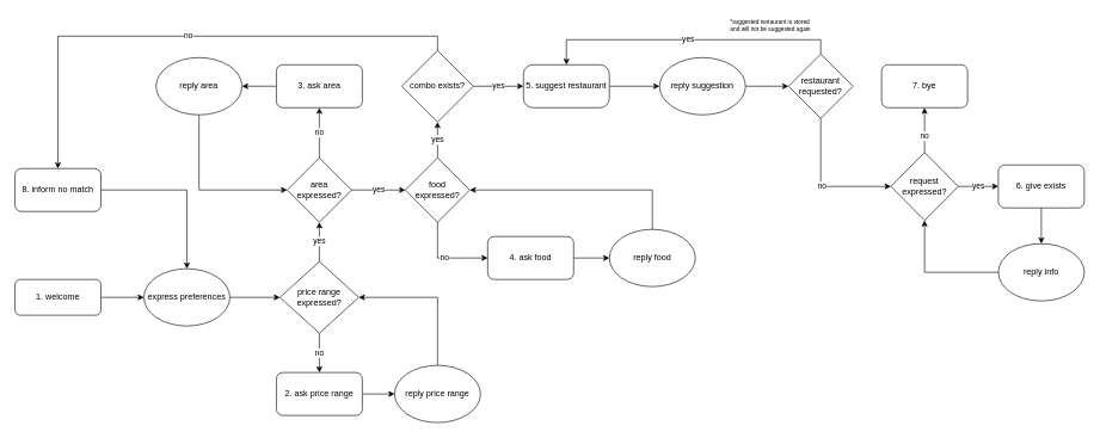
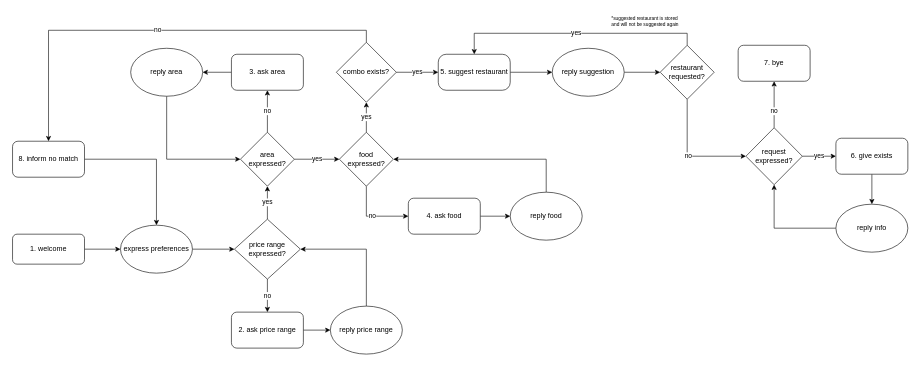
- <mxCell id="48" value="7. bye" style="rounded=1;whiteSpace=wrap;html=1;" parent="1" vertex="1"><mxGeometry x="1230" y="90" width="120" height="60" as="geometry" /></mxCell>
+ <mxCell id="48" value="7. bye" style="rounded=1;whiteSpace=wrap;html=1;" parent="1" vertex="1"><mxGeometry x="1230" y="75" width="120" height="60" as="geometry" /></mxCell>
